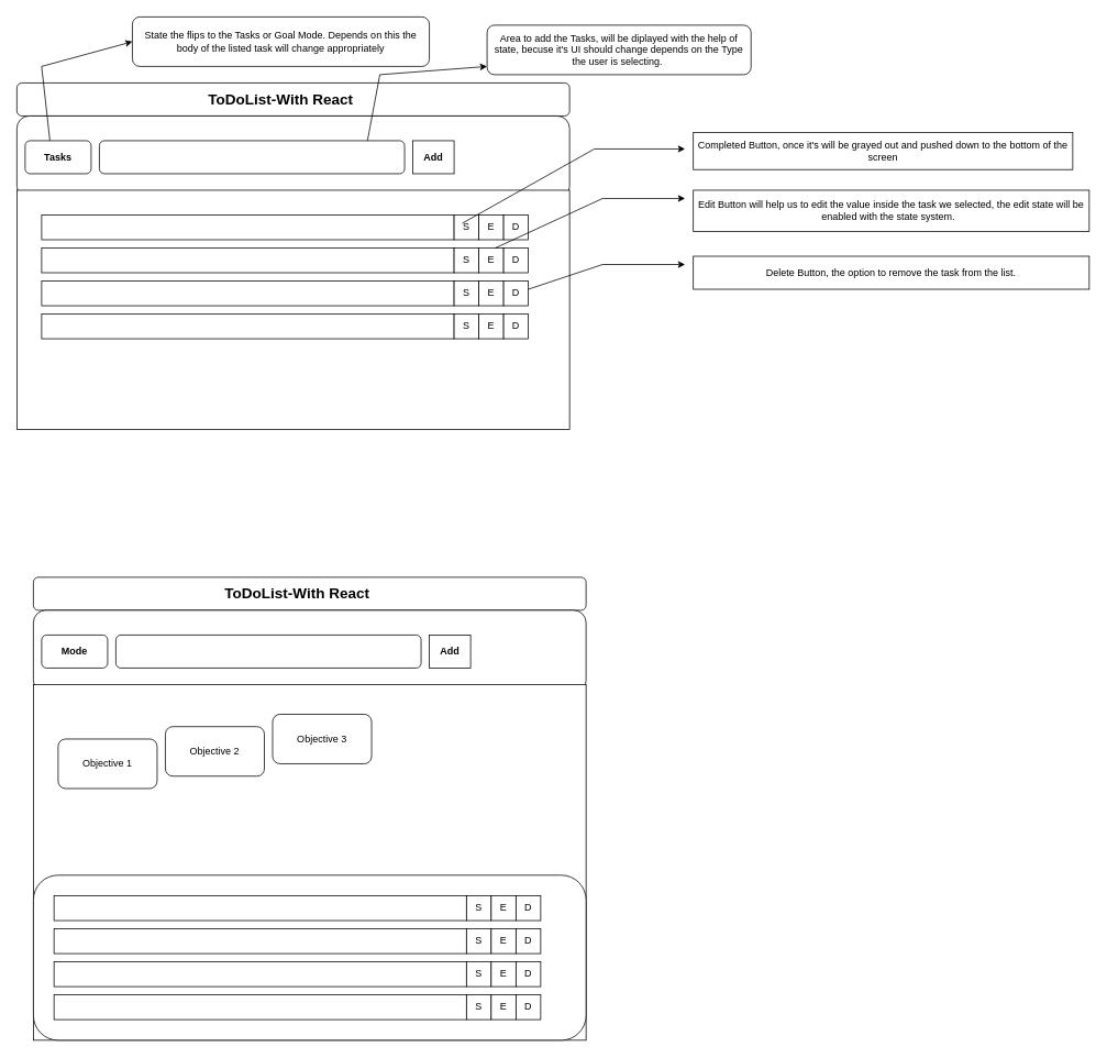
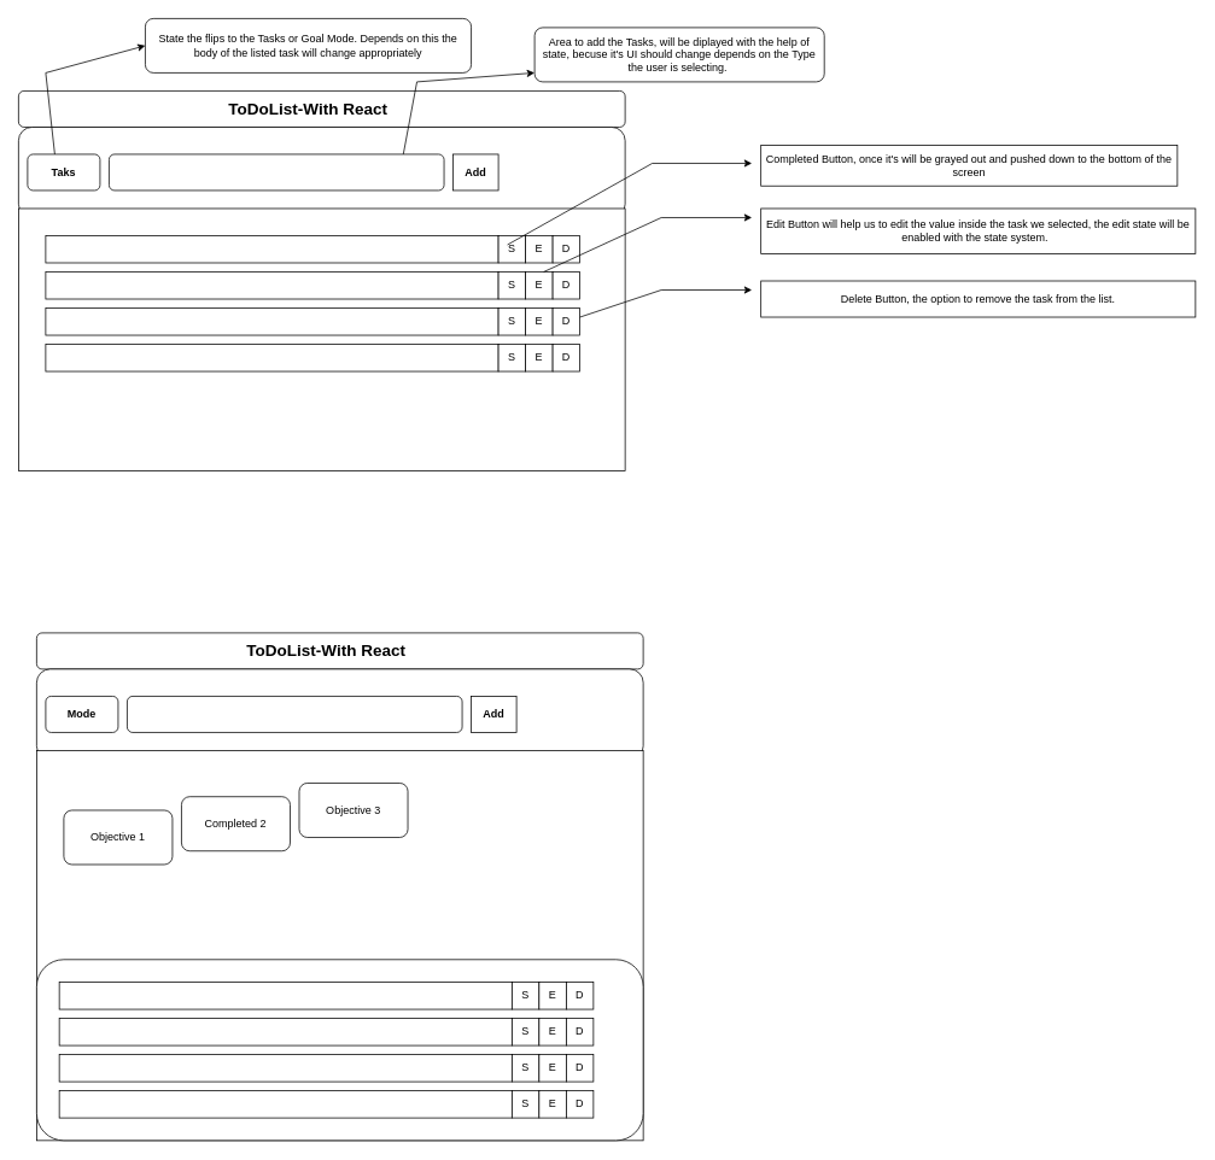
- <mxCell id="6" value="&lt;b&gt;Tasks&lt;/b&gt;" style="rounded=1;whiteSpace=wrap;html=1;" vertex="1" parent="1"><mxGeometry x="30" y="170" width="80" height="40" as="geometry" /></mxCell>
+ <mxCell id="6" value="&lt;b&gt;Taks&lt;/b&gt;" style="rounded=1;whiteSpace=wrap;html=1;" vertex="1" parent="1"><mxGeometry x="30" y="170" width="80" height="40" as="geometry" /></mxCell>
- <mxCell id="47" value="Objective 2" style="rounded=1;whiteSpace=wrap;html=1;" vertex="1" parent="1"><mxGeometry x="200" y="880" width="120" height="60" as="geometry" /></mxCell>
+ <mxCell id="47" value="Completed 2" style="rounded=1;whiteSpace=wrap;html=1;" vertex="1" parent="1"><mxGeometry x="200" y="880" width="120" height="60" as="geometry" /></mxCell>
